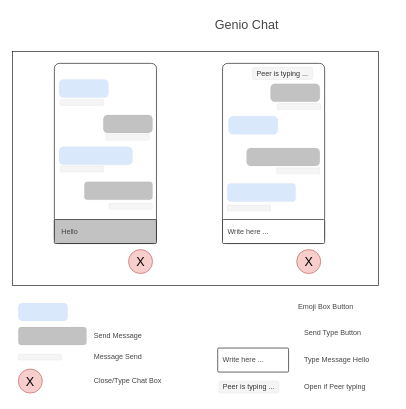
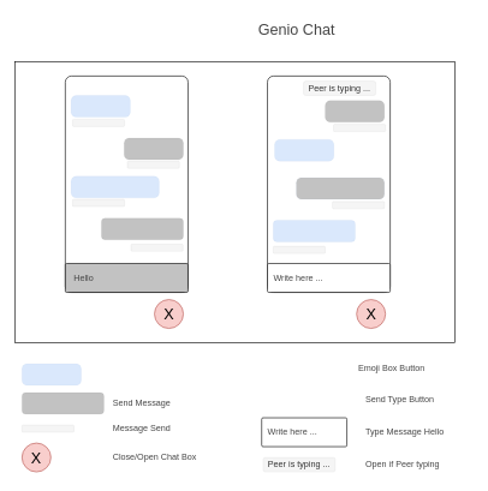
- <mxCell id="36" value="Close/Type Chat Box" style="text;html=1;align=left;verticalAlign=middle;resizable=0;points=[];autosize=1;strokeColor=none;fillColor=none;fontSize=12;fontColor=#454545;" vertex="1" parent="1"><mxGeometry x="153.5" y="619" width="140" height="30" as="geometry" /></mxCell>
+ <mxCell id="36" value="Close/Open Chat Box" style="text;html=1;align=left;verticalAlign=middle;resizable=0;points=[];autosize=1;strokeColor=none;fillColor=none;fontSize=12;fontColor=#454545;" vertex="1" parent="1"><mxGeometry x="153.5" y="619" width="140" height="30" as="geometry" /></mxCell>
